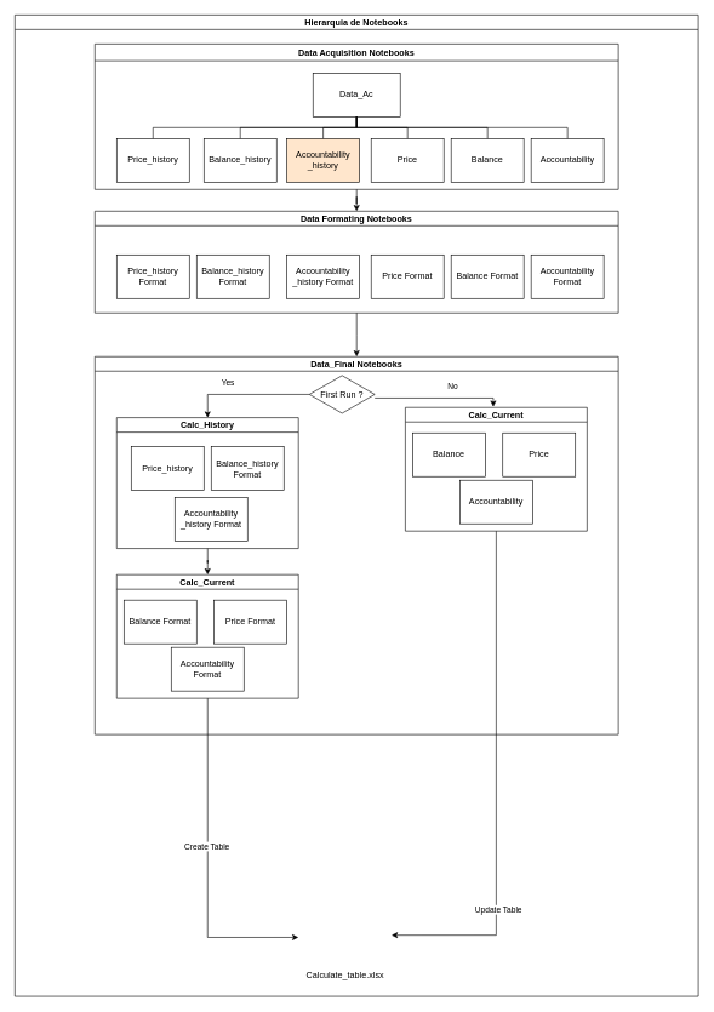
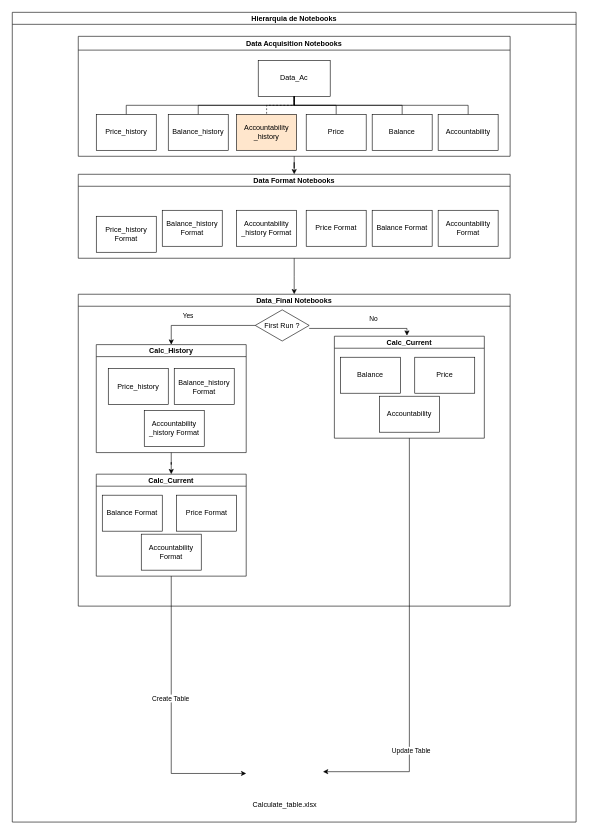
- <mxCell id="15" value="" style="edgeStyle=elbowEdgeStyle;elbow=vertical;sourcePerimeterSpacing=0;targetPerimeterSpacing=0;startArrow=none;endArrow=none;rounded=0;curved=0;entryX=0.5;entryY=0;entryDx=0;entryDy=0;exitX=0.5;exitY=1;exitDx=0;exitDy=0;" edge="1" parent="4" source="6" target="12"><mxGeometry relative="1" as="geometry"><mxPoint x="370" y="110" as="sourcePoint" /><mxPoint x="210" y="140" as="targetPoint" /></mxGeometry></mxCell>
+ <mxCell id="15" value="" style="edgeStyle=elbowEdgeStyle;elbow=vertical;sourcePerimeterSpacing=0;targetPerimeterSpacing=0;startArrow=none;endArrow=none;rounded=0;curved=0;entryX=0.5;entryY=0;entryDx=0;entryDy=0;exitX=0.5;exitY=1;exitDx=0;exitDy=0;dashed=1;" edge="1" parent="4" source="6" target="12"><mxGeometry relative="1" as="geometry"><mxPoint x="370" y="110" as="sourcePoint" /><mxPoint x="210" y="140" as="targetPoint" /></mxGeometry></mxCell>
- <mxCell id="19" value="Data Formating Notebooks" style="swimlane;startSize=20;" vertex="1" parent="2"><mxGeometry x="110" y="270" width="720" height="140" as="geometry" /></mxCell>
+ <mxCell id="19" value="Data Format Notebooks" style="swimlane;startSize=20;" vertex="1" parent="2"><mxGeometry x="110" y="270" width="720" height="140" as="geometry" /></mxCell>
- <mxCell id="20" value="Price_history&lt;br&gt;Format" style="whiteSpace=wrap;html=1;align=center;verticalAlign=middle;treeFolding=1;treeMoving=1;newEdgeStyle={&quot;edgeStyle&quot;:&quot;elbowEdgeStyle&quot;,&quot;startArrow&quot;:&quot;none&quot;,&quot;endArrow&quot;:&quot;none&quot;};" vertex="1" parent="19"><mxGeometry x="30" y="60" width="100" height="60" as="geometry" /></mxCell>
+ <mxCell id="20" value="Price_history&lt;br&gt;Format" style="whiteSpace=wrap;html=1;align=center;verticalAlign=middle;treeFolding=1;treeMoving=1;newEdgeStyle={&quot;edgeStyle&quot;:&quot;elbowEdgeStyle&quot;,&quot;startArrow&quot;:&quot;none&quot;,&quot;endArrow&quot;:&quot;none&quot;};" vertex="1" parent="19"><mxGeometry x="30" y="70" width="100" height="60" as="geometry" /></mxCell>
